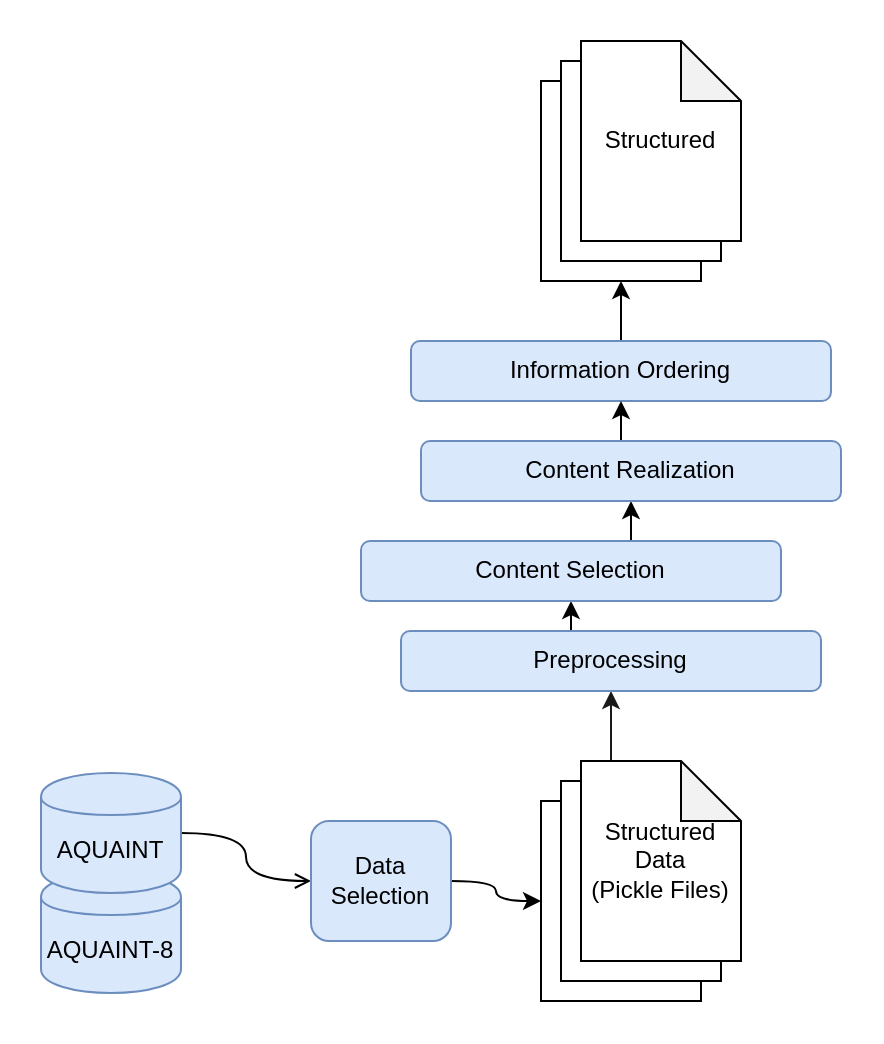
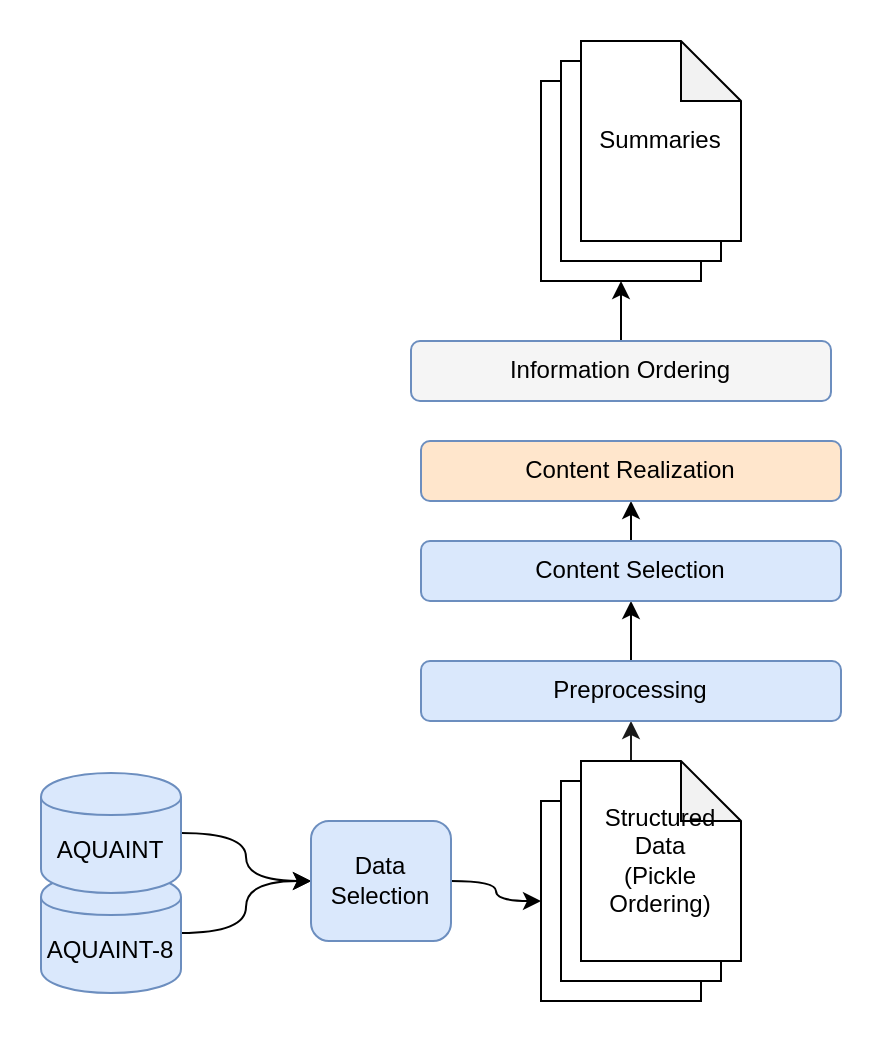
- <mxCell id="22" value="Structured" style="shape=note;whiteSpace=wrap;html=1;backgroundOutline=1;darkOpacity=0.05;" parent="1" vertex="1"><mxGeometry x="290" y="20" width="80" height="100" as="geometry" /></mxCell>
+ <mxCell id="22" value="Summaries" style="shape=note;whiteSpace=wrap;html=1;backgroundOutline=1;darkOpacity=0.05;" parent="1" vertex="1"><mxGeometry x="290" y="20" width="80" height="100" as="geometry" /></mxCell>
- <mxCell id="19" value="Information Ordering" style="rounded=1;whiteSpace=wrap;html=1;fillColor=#dae8fc;strokeColor=#6c8ebf;" parent="1" vertex="1"><mxGeometry x="205" y="170" width="210" height="30" as="geometry" /></mxCell>
+ <mxCell id="19" value="Information Ordering" style="rounded=1;whiteSpace=wrap;html=1;fillColor=#f5f5f5;strokeColor=#6c8ebf;" parent="1" vertex="1"><mxGeometry x="205" y="170" width="210" height="30" as="geometry" /></mxCell>
- <mxCell id="23" style="edgeStyle=orthogonalEdgeStyle;rounded=0;orthogonalLoop=1;jettySize=auto;html=1;exitX=0.5;exitY=0;exitDx=0;exitDy=0;entryX=0.5;entryY=1;entryDx=0;entryDy=0;" edge="1" parent="1" source="24" target="19"><mxGeometry relative="1" as="geometry" /></mxCell>
- <mxCell id="24" value="Content Realization" style="rounded=1;whiteSpace=wrap;html=1;fillColor=#dae8fc;strokeColor=#6c8ebf;" vertex="1" parent="1"><mxGeometry x="210" y="220" width="210" height="30" as="geometry" /></mxCell>
+ <mxCell id="24" value="Content Realization" style="rounded=1;whiteSpace=wrap;html=1;fillColor=#ffe6cc;strokeColor=#6c8ebf;" vertex="1" parent="1"><mxGeometry x="210" y="220" width="210" height="30" as="geometry" /></mxCell>
- <mxCell id="16" value="Content Selection" style="rounded=1;whiteSpace=wrap;html=1;fillColor=#dae8fc;strokeColor=#6c8ebf;" parent="1" vertex="1"><mxGeometry x="180" y="270" width="210" height="30" as="geometry" /></mxCell>
+ <mxCell id="16" value="Content Selection" style="rounded=1;whiteSpace=wrap;html=1;fillColor=#dae8fc;strokeColor=#6c8ebf;" parent="1" vertex="1"><mxGeometry x="210" y="270" width="210" height="30" as="geometry" /></mxCell>
- <mxCell id="14" value="Preprocessing" style="rounded=1;whiteSpace=wrap;html=1;fillColor=#dae8fc;strokeColor=#6c8ebf;" parent="1" vertex="1"><mxGeometry x="200" y="315" width="210" height="30" as="geometry" /></mxCell>
+ <mxCell id="14" value="Preprocessing" style="rounded=1;whiteSpace=wrap;html=1;fillColor=#dae8fc;strokeColor=#6c8ebf;" parent="1" vertex="1"><mxGeometry x="210" y="330" width="210" height="30" as="geometry" /></mxCell>
- <mxCell id="12" value="Structured Data&lt;br&gt;(Pickle Files)" style="shape=note;whiteSpace=wrap;html=1;backgroundOutline=1;darkOpacity=0.05;" parent="1" vertex="1"><mxGeometry x="290" y="380" width="80" height="100" as="geometry" /></mxCell>
+ <mxCell id="12" value="Structured Data&lt;br&gt;(Pickle Ordering)" style="shape=note;whiteSpace=wrap;html=1;backgroundOutline=1;darkOpacity=0.05;" parent="1" vertex="1"><mxGeometry x="290" y="380" width="80" height="100" as="geometry" /></mxCell>
- <mxCell id="5" style="edgeStyle=orthogonalEdgeStyle;orthogonalLoop=1;jettySize=auto;html=1;exitX=1;exitY=0.5;exitDx=0;exitDy=0;curved=1;endArrow=open;" parent="1" source="6" target="8" edge="1"><mxGeometry relative="1" as="geometry" /></mxCell>
+ <mxCell id="5" style="edgeStyle=orthogonalEdgeStyle;orthogonalLoop=1;jettySize=auto;html=1;exitX=1;exitY=0.5;exitDx=0;exitDy=0;curved=1;" parent="1" source="6" target="8" edge="1"><mxGeometry relative="1" as="geometry" /></mxCell>
+ <mxCell id="3" style="edgeStyle=orthogonalEdgeStyle;curved=1;orthogonalLoop=1;jettySize=auto;html=1;exitX=1;exitY=0.5;exitDx=0;exitDy=0;entryX=0;entryY=0.5;entryDx=0;entryDy=0;" parent="1" source="4" target="8" edge="1"><mxGeometry relative="1" as="geometry" /></mxCell>
